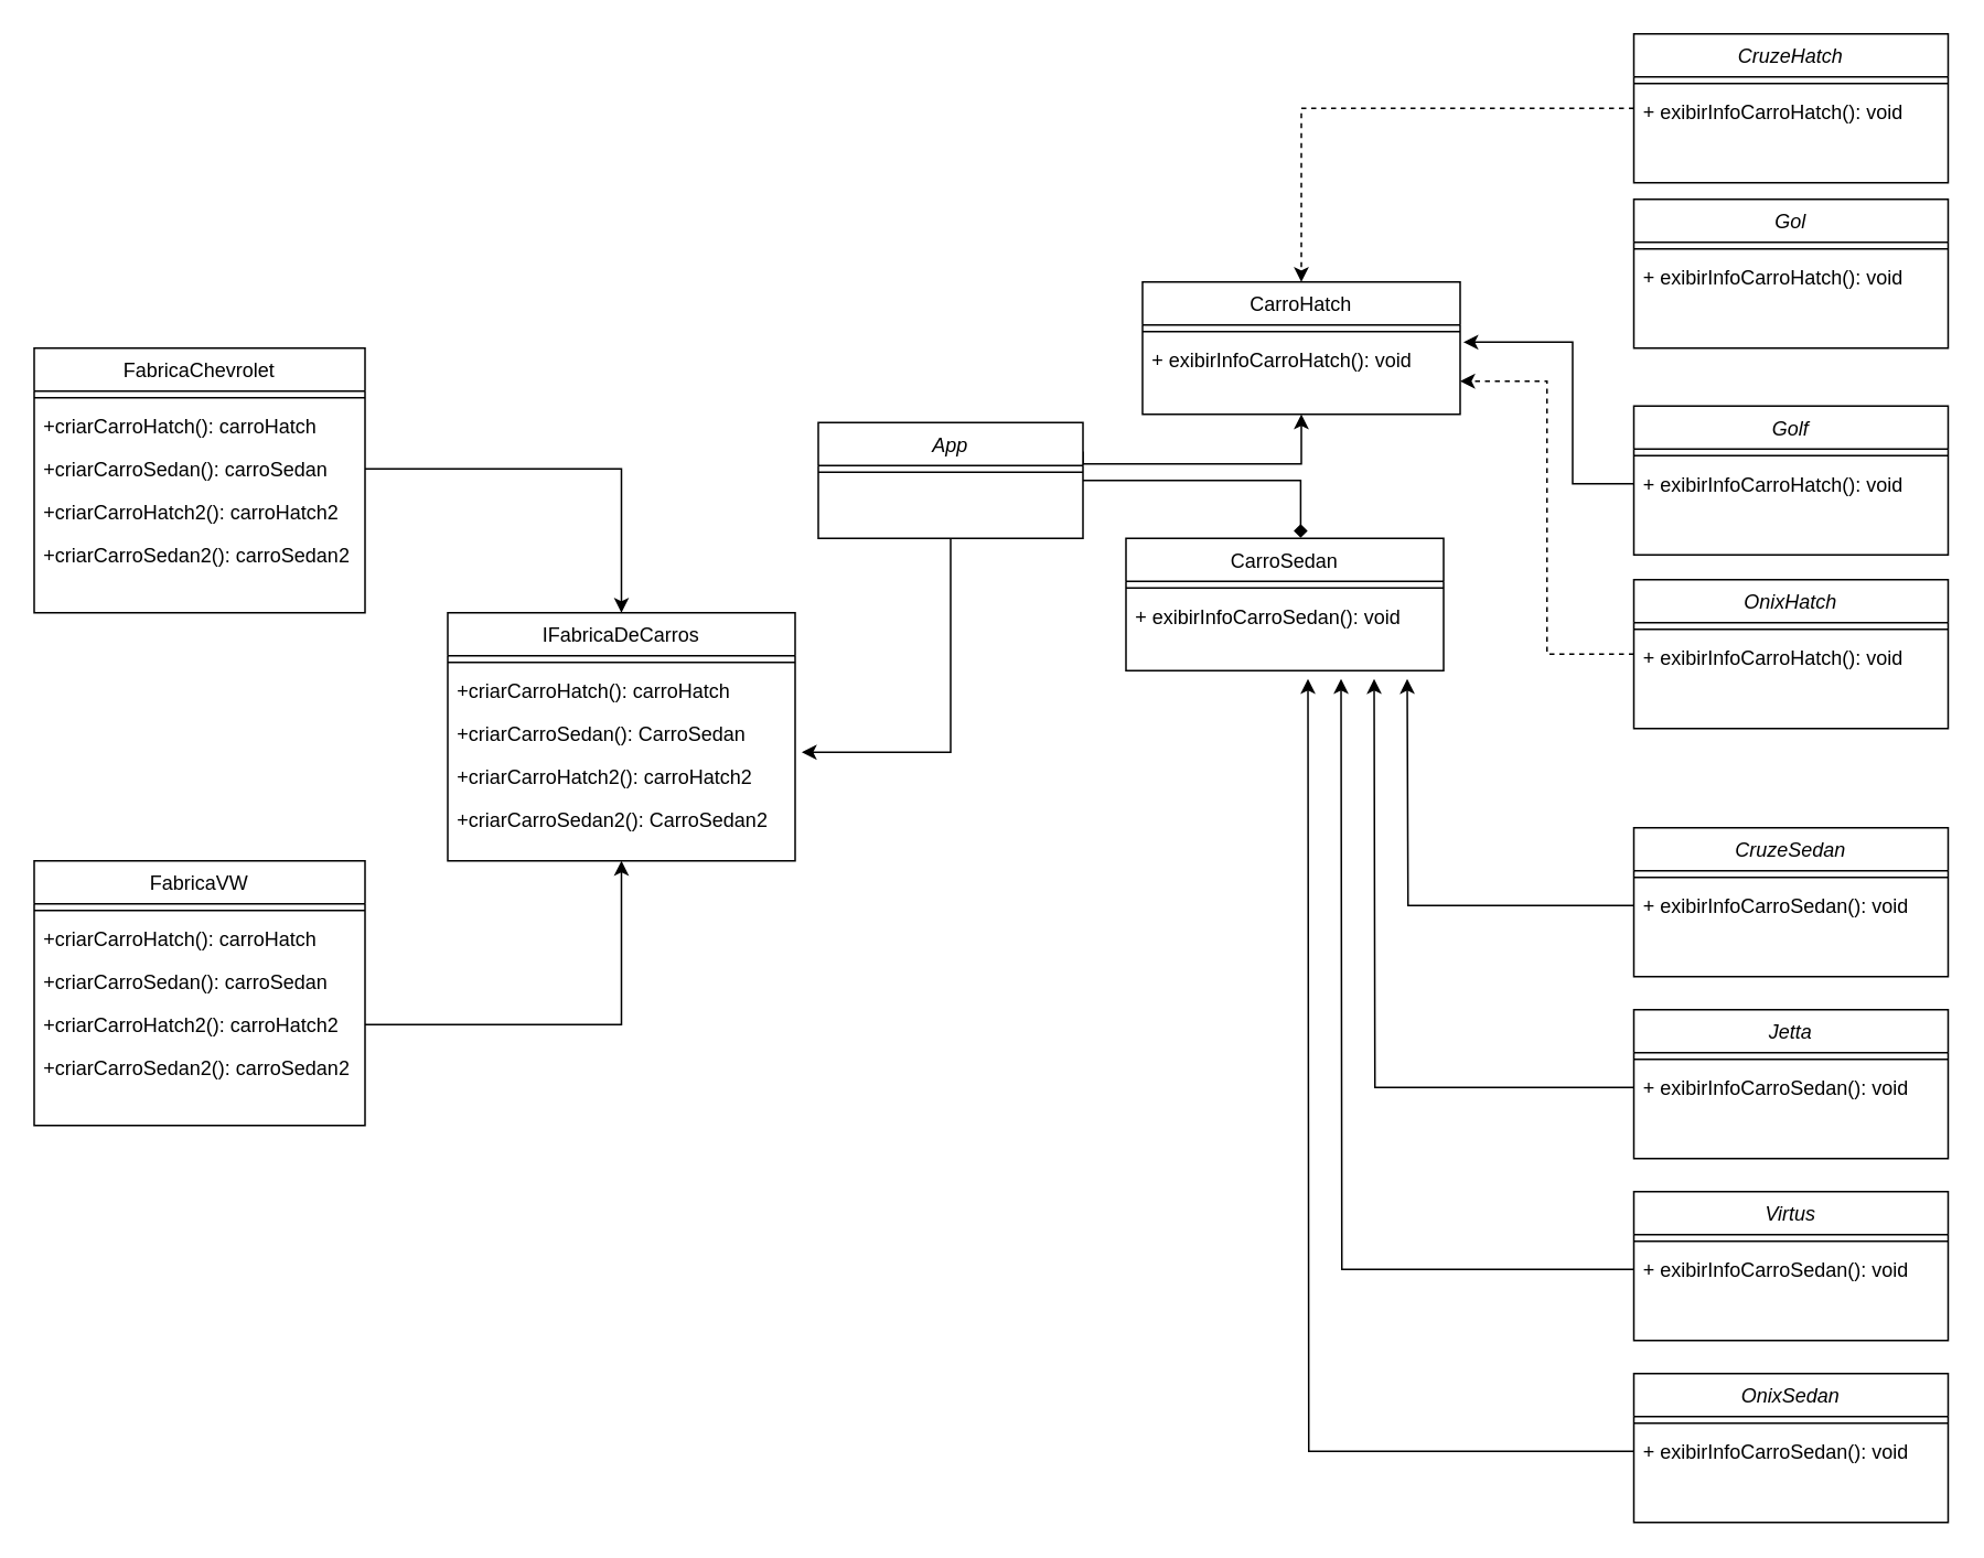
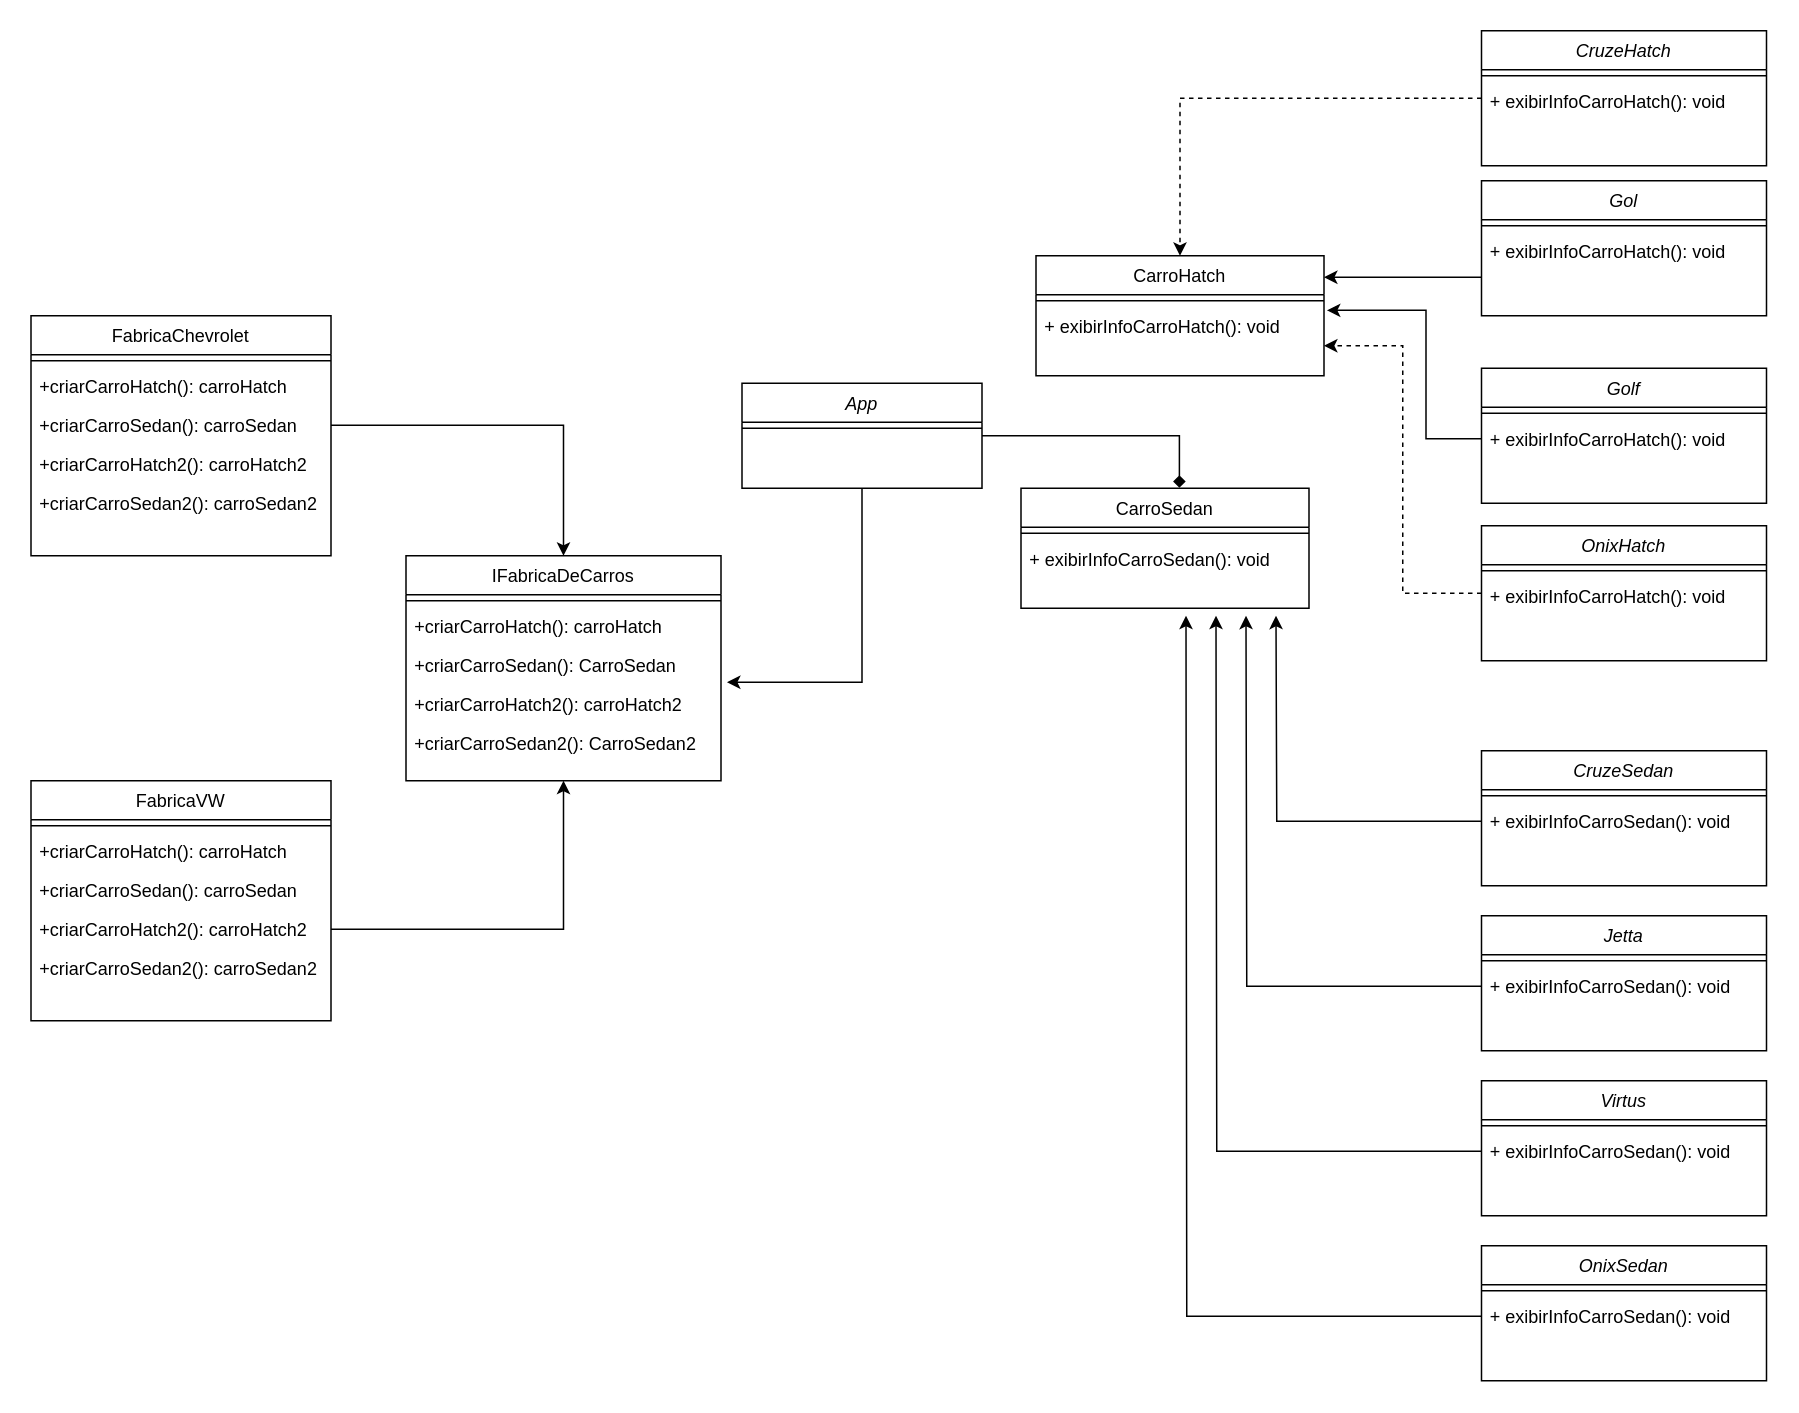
+ <mxCell id="35" style="edgeStyle=orthogonalEdgeStyle;rounded=0;orthogonalLoop=1;jettySize=auto;html=1;entryX=1;entryY=0.179;entryDx=0;entryDy=0;entryPerimeter=0;" edge="1" parent="1" source="36" target="19"><mxGeometry relative="1" as="geometry"><Array as="points"><mxPoint x="934" y="184" /></Array></mxGeometry></mxCell>
- <mxCell id="3" style="edgeStyle=orthogonalEdgeStyle;rounded=0;orthogonalLoop=1;jettySize=auto;html=1;entryX=0.5;entryY=1;entryDx=0;entryDy=0;exitX=1;exitY=0.25;exitDx=0;exitDy=0;" edge="1" parent="1" source="5" target="19"><mxGeometry relative="1" as="geometry"><Array as="points"><mxPoint x="654" y="280" /><mxPoint x="786" y="280" /></Array></mxGeometry></mxCell>
